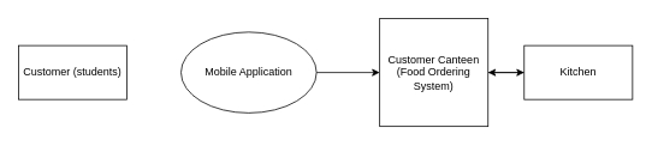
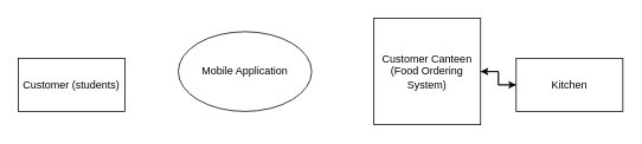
- <mxCell id="2" value="Customer (students)" style="rounded=0;whiteSpace=wrap;html=1;fillColor=default;strokeColor=default;fontColor=default;" vertex="1" parent="1"><mxGeometry x="20" y="50" width="120" height="60" as="geometry" /></mxCell>
+ <mxCell id="2" value="Customer (students)" style="rounded=0;whiteSpace=wrap;html=1;fillColor=default;strokeColor=default;fontColor=default;" vertex="1" parent="1"><mxGeometry x="20" y="65" width="120" height="60" as="geometry" /></mxCell>
- <mxCell id="7" style="edgeStyle=orthogonalEdgeStyle;rounded=0;orthogonalLoop=1;jettySize=auto;html=1;exitX=1;exitY=0.5;exitDx=0;exitDy=0;entryX=0;entryY=0.5;entryDx=0;entryDy=0;fontColor=default;" edge="1" parent="1" source="8" target="4"><mxGeometry relative="1" as="geometry" /></mxCell>
- <mxCell id="6" value="Kitchen" style="rounded=0;whiteSpace=wrap;html=1;fontColor=default;strokeColor=default;fillColor=default;" vertex="1" parent="1"><mxGeometry x="580" y="50" width="120" height="60" as="geometry" /></mxCell>
+ <mxCell id="6" value="Kitchen" style="rounded=0;whiteSpace=wrap;html=1;fontColor=default;strokeColor=default;fillColor=default;" vertex="1" parent="1"><mxGeometry x="580" y="65" width="120" height="60" as="geometry" /></mxCell>
